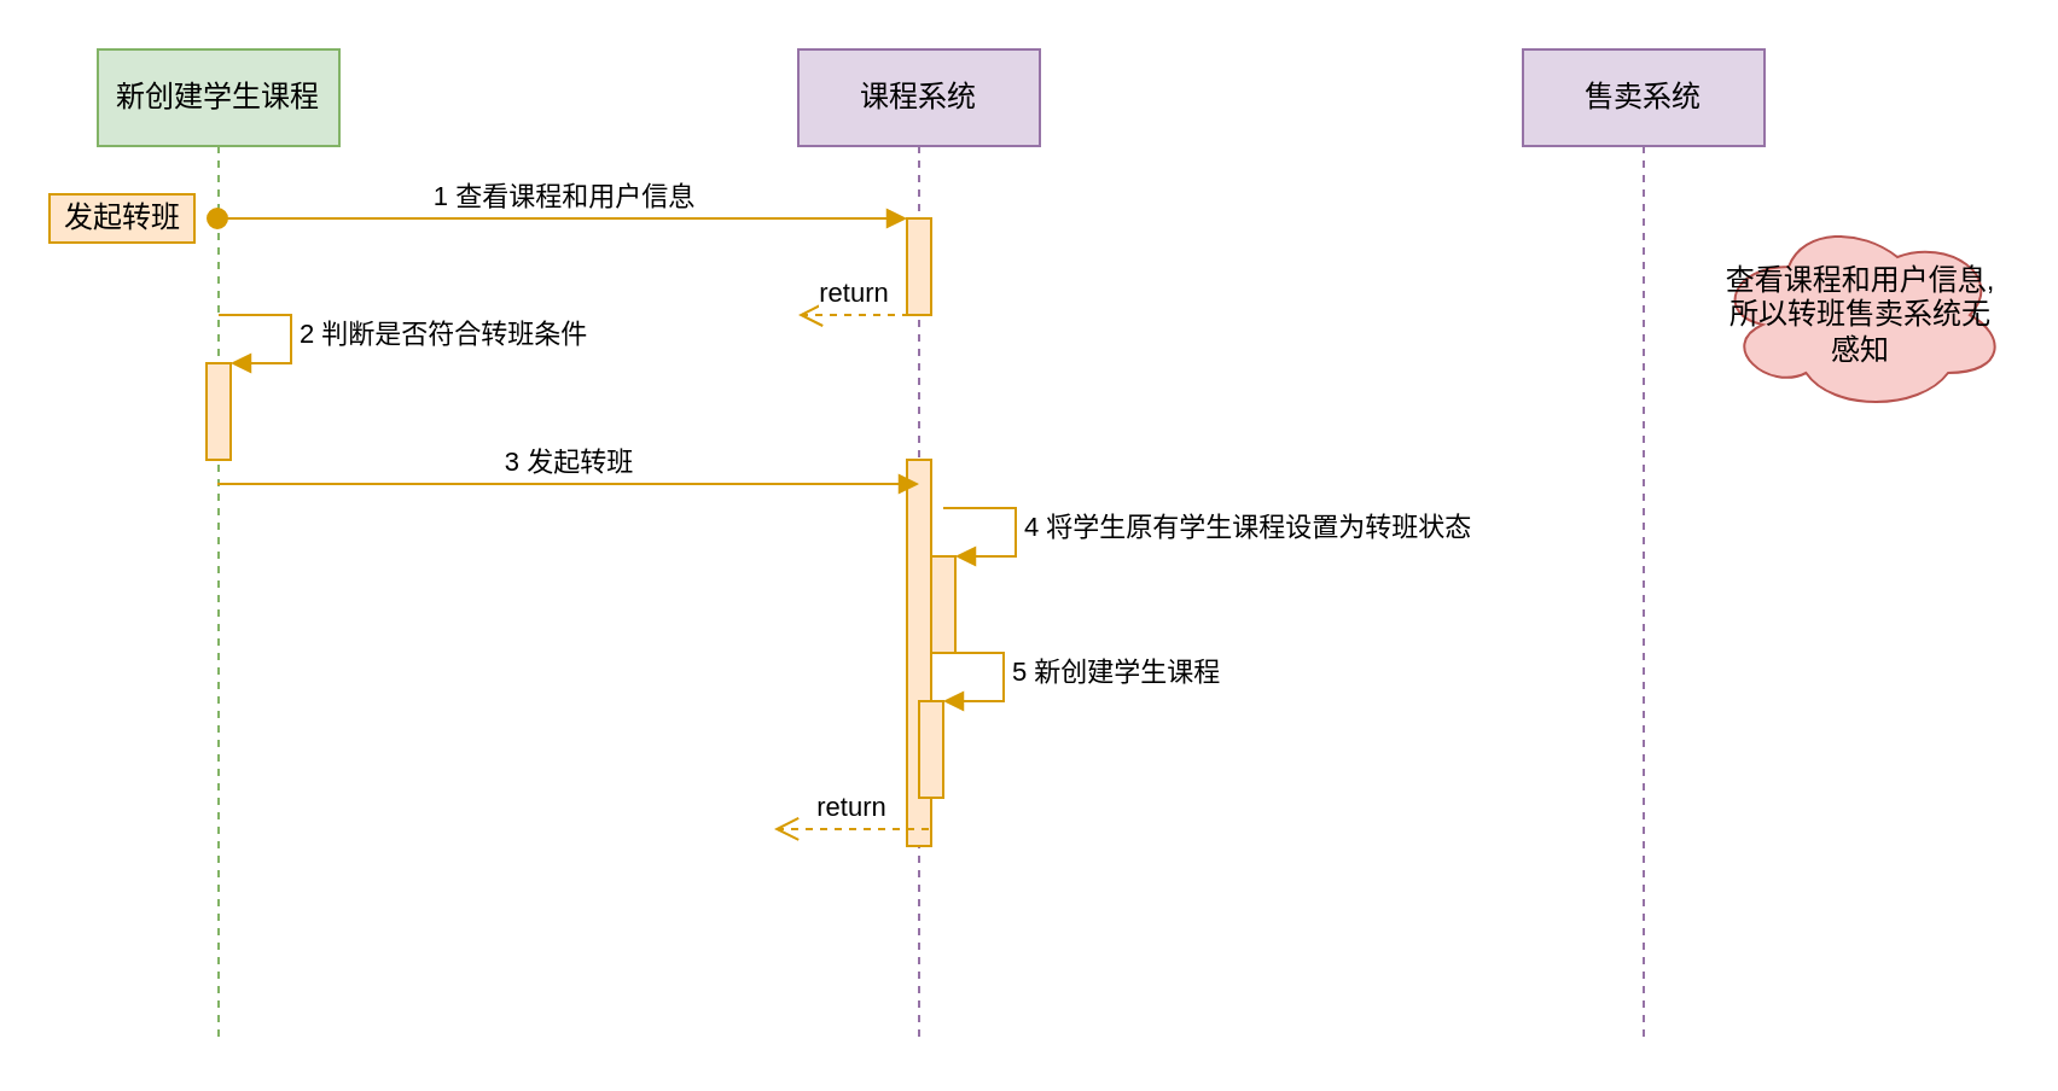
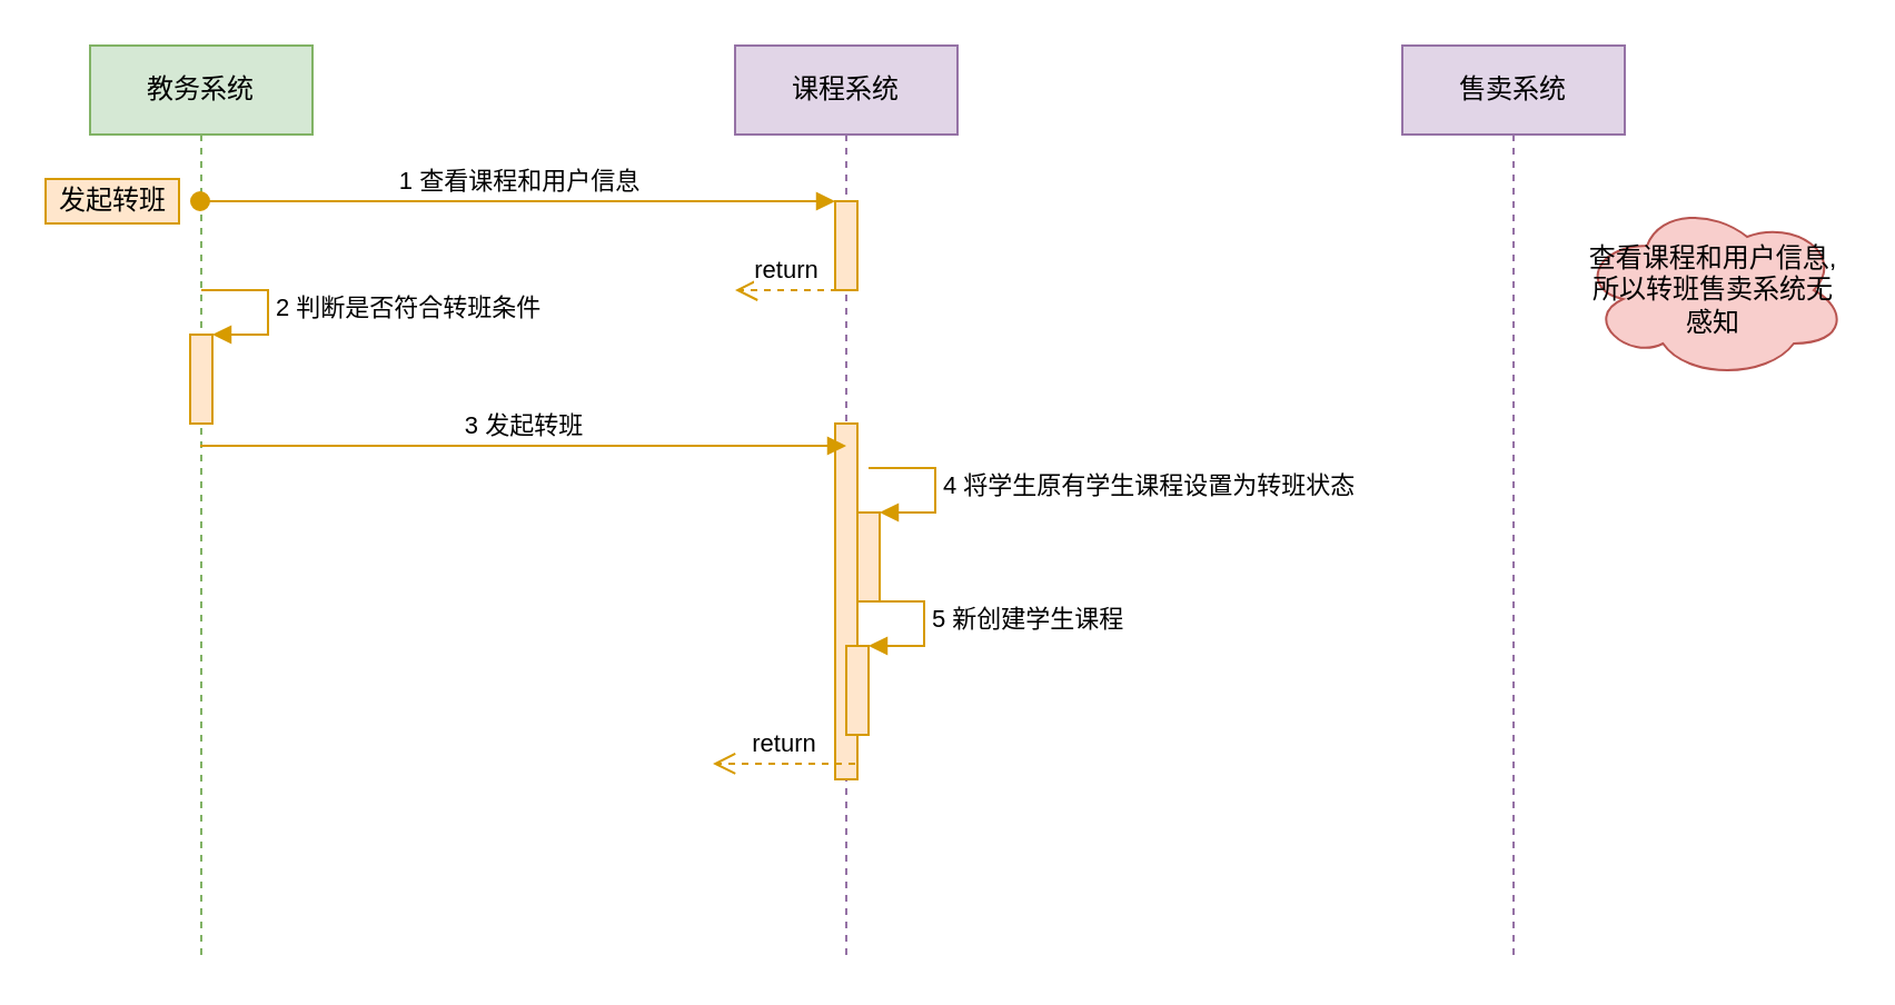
- <mxCell id="2" value="新创建学生课程" style="shape=umlLifeline;perimeter=lifelinePerimeter;whiteSpace=wrap;html=1;container=1;collapsible=0;recursiveResize=0;outlineConnect=0;fillColor=#d5e8d4;strokeColor=#82b366;" parent="1" vertex="1"><mxGeometry x="40" y="20" width="100" height="410" as="geometry" /></mxCell>
+ <mxCell id="2" value="教务系统" style="shape=umlLifeline;perimeter=lifelinePerimeter;whiteSpace=wrap;html=1;container=1;collapsible=0;recursiveResize=0;outlineConnect=0;fillColor=#d5e8d4;strokeColor=#82b366;" parent="1" vertex="1"><mxGeometry x="40" y="20" width="100" height="410" as="geometry" /></mxCell>
